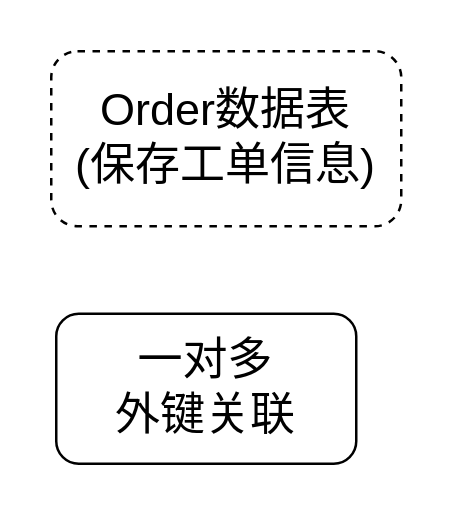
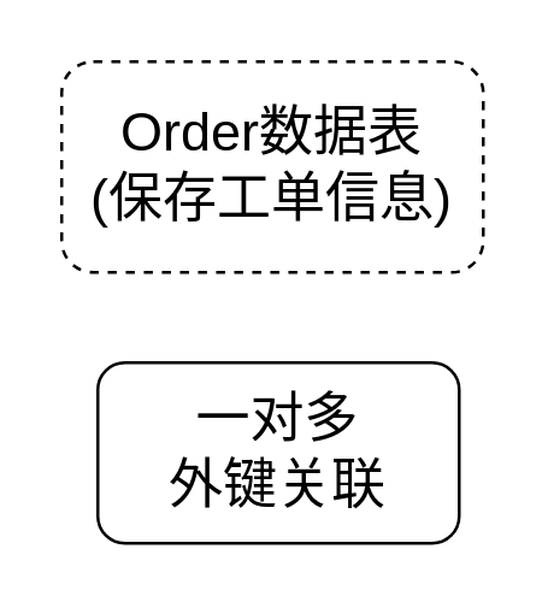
- <mxCell id="3" value="一对多&lt;br&gt;外键关联" style="rounded=1;whiteSpace=wrap;html=1;fontSize=18;" vertex="1" parent="1"><mxGeometry x="22" y="125" width="120" height="60" as="geometry" /></mxCell>
+ <mxCell id="3" value="一对多&lt;br&gt;外键关联" style="rounded=1;whiteSpace=wrap;html=1;fontSize=18;" vertex="1" parent="1"><mxGeometry x="32" y="120" width="120" height="60" as="geometry" /></mxCell>
